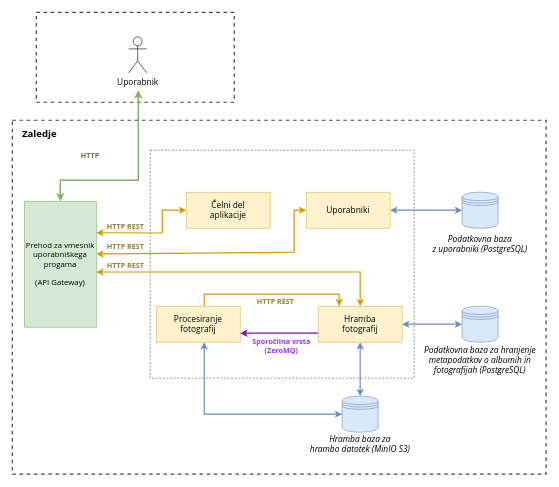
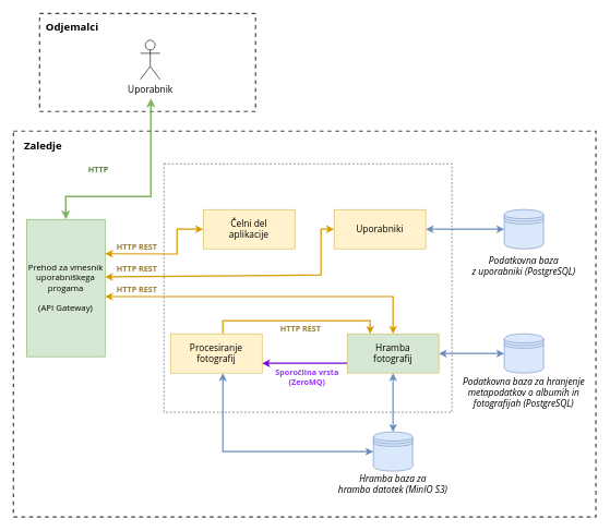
+ <mxCell id="25" value="Odjemalci" style="text;html=1;align=center;verticalAlign=middle;whiteSpace=wrap;rounded=0;fontSize=16;fontStyle=1;fontFamily=Open Sans;fontSource=https%3A%2F%2Ffonts.googleapis.com%2Fcss%3Ffamily%3DOpen%2BSans;" parent="1" vertex="1"><mxGeometry x="65" y="25" width="90" height="30" as="geometry" /></mxCell>
- <mxCell id="14" value="Hramba &lt;br&gt;fotografij" style="rounded=0;whiteSpace=wrap;html=1;fontSize=14;fillColor=#fff2cc;strokeColor=#d6b656;fontFamily=Open Sans;fontSource=https%3A%2F%2Ffonts.googleapis.com%2Fcss%3Ffamily%3DOpen%2BSans;" parent="1" vertex="1"><mxGeometry x="530" y="510" width="140" height="60" as="geometry" /></mxCell>
+ <mxCell id="14" value="Hramba &lt;br&gt;fotografij" style="rounded=0;whiteSpace=wrap;html=1;fontSize=14;fillColor=#d5e8d4;strokeColor=#d6b656;fontFamily=Open Sans;fontSource=https%3A%2F%2Ffonts.googleapis.com%2Fcss%3Ffamily%3DOpen%2BSans;" parent="1" vertex="1"><mxGeometry x="530" y="510" width="140" height="60" as="geometry" /></mxCell>
